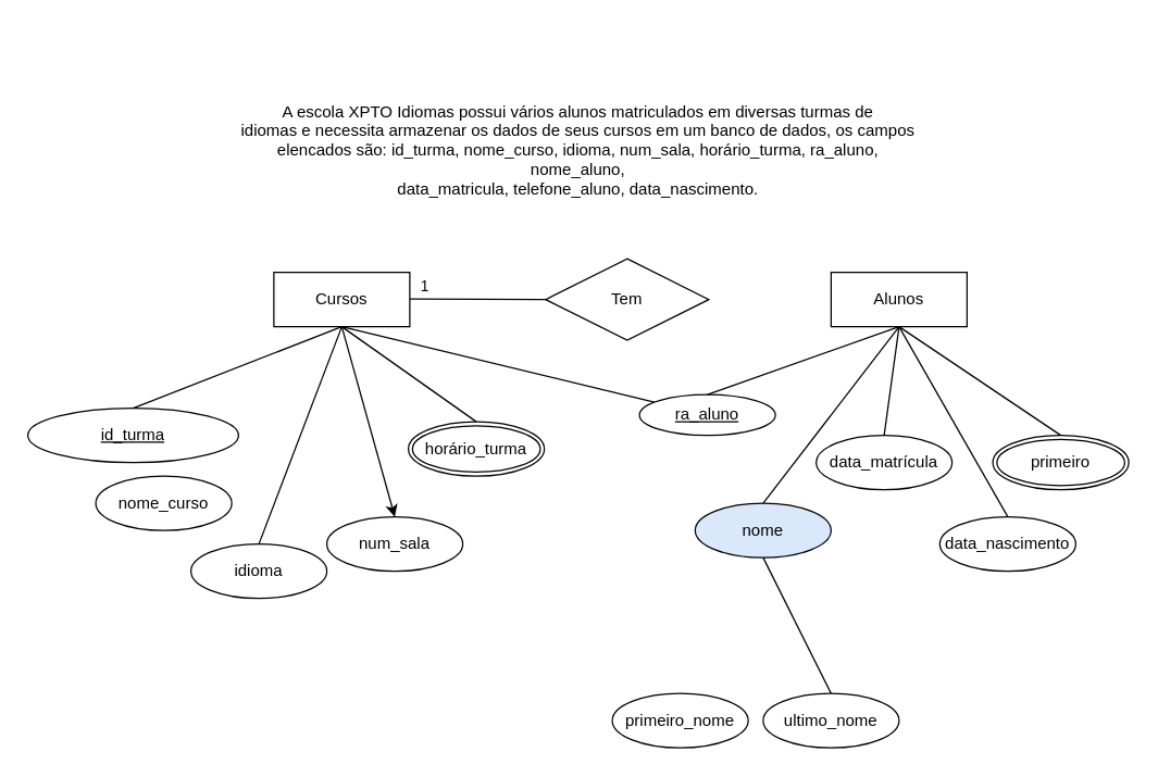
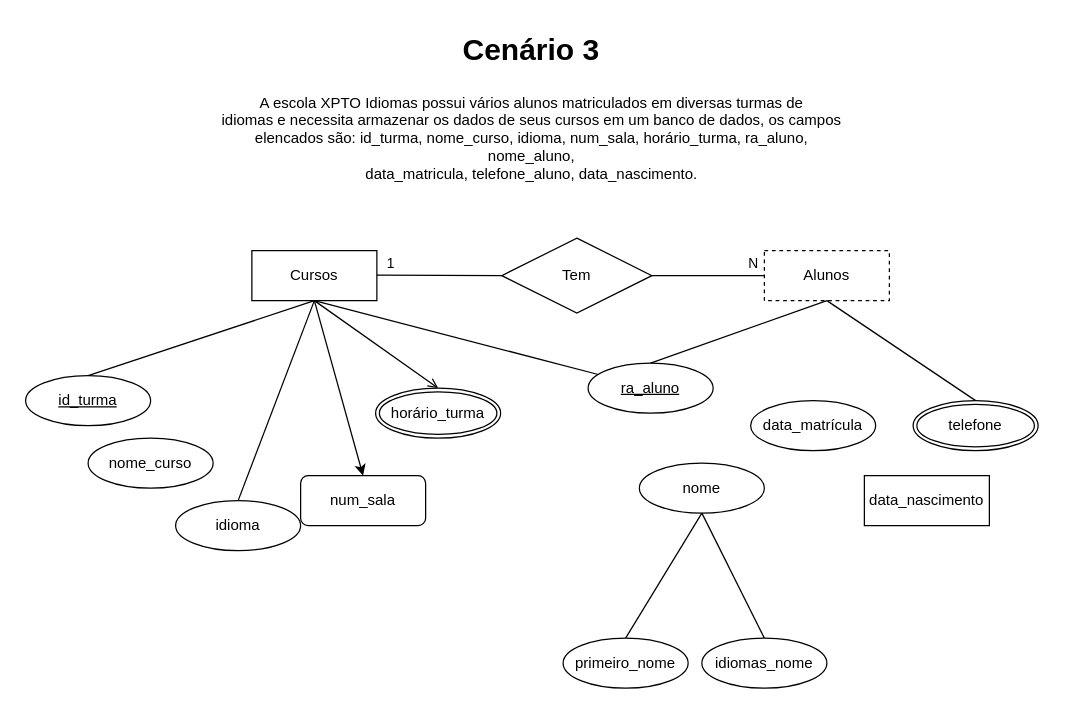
+ <mxCell id="33" value="&lt;h1&gt;Cenário 3&lt;/h1&gt;" style="text;html=1;strokeColor=none;fillColor=none;spacing=5;spacingTop=-20;whiteSpace=wrap;overflow=hidden;rounded=0;" vertex="1" parent="1"><mxGeometry x="365" y="20" width="120" height="40" as="geometry" /></mxCell>
+ <mxCell id="20" value="N" style="endArrow=none;html=1;rounded=0;entryX=0;entryY=0.5;entryDx=0;entryDy=0;exitX=1;exitY=0.5;exitDx=0;exitDy=0;" parent="1" source="17" target="2" edge="1"><mxGeometry x="0.8" y="10" relative="1" as="geometry"><mxPoint x="531" y="250" as="sourcePoint" /><mxPoint x="561" y="250" as="targetPoint" /><mxPoint as="offset" /></mxGeometry></mxCell>
- <mxCell id="2" value="Alunos" style="whiteSpace=wrap;html=1;align=center;" parent="1" vertex="1"><mxGeometry x="611" y="200" width="100" height="40" as="geometry" /></mxCell>
+ <mxCell id="2" value="Alunos" style="whiteSpace=wrap;html=1;align=center;dashed=1;" parent="1" vertex="1"><mxGeometry x="611" y="200" width="100" height="40" as="geometry" /></mxCell>
- <mxCell id="14" value="" style="endArrow=none;html=1;rounded=0;entryX=0.5;entryY=0;entryDx=0;entryDy=0;exitX=0.5;exitY=1;exitDx=0;exitDy=0;" parent="1" source="2" target="7" edge="1"><mxGeometry relative="1" as="geometry"><mxPoint x="661" y="250" as="sourcePoint" /><mxPoint x="761" y="410" as="targetPoint" /></mxGeometry></mxCell>
- <mxCell id="9" value="ra_aluno" style="ellipse;whiteSpace=wrap;html=1;align=center;fontStyle=4;" parent="1" vertex="1"><mxGeometry x="470" y="290" width="100" height="30" as="geometry" /></mxCell>
+ <mxCell id="9" value="ra_aluno" style="ellipse;whiteSpace=wrap;html=1;align=center;fontStyle=4;" parent="1" vertex="1"><mxGeometry x="470" y="290" width="100" height="40" as="geometry" /></mxCell>
- <mxCell id="15" value="" style="endArrow=none;html=1;rounded=0;exitX=0.5;exitY=1;exitDx=0;exitDy=0;entryX=0.5;entryY=0;entryDx=0;entryDy=0;" parent="1" source="2" target="8" edge="1"><mxGeometry relative="1" as="geometry"><mxPoint x="661" y="250" as="sourcePoint" /><mxPoint x="611" y="410" as="targetPoint" /></mxGeometry></mxCell>
- <mxCell id="10" value="" style="endArrow=none;html=1;rounded=0;exitX=0.5;exitY=1;exitDx=0;exitDy=0;entryX=0.5;entryY=0;entryDx=0;entryDy=0;" parent="1" source="3" target="26" edge="1"><mxGeometry relative="1" as="geometry"><mxPoint x="211" y="260" as="sourcePoint" /><mxPoint x="352" y="390" as="targetPoint" /></mxGeometry></mxCell>
+ <mxCell id="10" value="" style="endArrow=open;html=1;rounded=0;exitX=0.5;exitY=1;exitDx=0;exitDy=0;entryX=0.5;entryY=0;entryDx=0;entryDy=0;" parent="1" source="3" target="26" edge="1"><mxGeometry relative="1" as="geometry"><mxPoint x="211" y="260" as="sourcePoint" /><mxPoint x="352" y="390" as="targetPoint" /></mxGeometry></mxCell>
- <mxCell id="13" value="" style="endArrow=none;html=1;rounded=0;exitX=0.5;exitY=1;exitDx=0;exitDy=0;entryX=0.5;entryY=0;entryDx=0;entryDy=0;" parent="1" source="2" target="6" edge="1"><mxGeometry relative="1" as="geometry"><mxPoint x="661" y="250" as="sourcePoint" /><mxPoint x="781" y="260" as="targetPoint" /></mxGeometry></mxCell>
- <mxCell id="4" value="id_turma" style="ellipse;whiteSpace=wrap;html=1;align=center;fontStyle=4;" parent="1" vertex="1"><mxGeometry x="20" y="300" width="155" height="40" as="geometry" /></mxCell>
+ <mxCell id="4" value="id_turma" style="ellipse;whiteSpace=wrap;html=1;align=center;fontStyle=4;" parent="1" vertex="1"><mxGeometry x="20" y="300" width="100" height="40" as="geometry" /></mxCell>
- <mxCell id="31" value="primeiro" style="ellipse;shape=doubleEllipse;margin=3;whiteSpace=wrap;html=1;align=center;" parent="1" vertex="1"><mxGeometry x="730" y="320" width="100" height="40" as="geometry" /></mxCell>
+ <mxCell id="31" value="telefone" style="ellipse;shape=doubleEllipse;margin=3;whiteSpace=wrap;html=1;align=center;" parent="1" vertex="1"><mxGeometry x="730" y="320" width="100" height="40" as="geometry" /></mxCell>
- <mxCell id="8" value="nome" style="ellipse;whiteSpace=wrap;html=1;align=center;fillColor=#dae8fc;" parent="1" vertex="1"><mxGeometry x="511" y="370" width="100" height="40" as="geometry" /></mxCell>
+ <mxCell id="8" value="nome" style="ellipse;whiteSpace=wrap;html=1;align=center;" parent="1" vertex="1"><mxGeometry x="511" y="370" width="100" height="40" as="geometry" /></mxCell>
- <mxCell id="22" value="num_sala" style="ellipse;whiteSpace=wrap;html=1;align=center;" parent="1" vertex="1"><mxGeometry x="240" y="380" width="100" height="40" as="geometry" /></mxCell>
+ <mxCell id="22" value="num_sala" style="whiteSpace=wrap;html=1;align=center;rounded=1;" parent="1" vertex="1"><mxGeometry x="240" y="380" width="100" height="40" as="geometry" /></mxCell>
- <mxCell id="6" value="data_nascimento" style="ellipse;whiteSpace=wrap;html=1;align=center;" parent="1" vertex="1"><mxGeometry x="691" y="380" width="100" height="40" as="geometry" /></mxCell>
+ <mxCell id="6" value="data_nascimento" style="whiteSpace=wrap;html=1;align=center;rounded=0;" parent="1" vertex="1"><mxGeometry x="691" y="380" width="100" height="40" as="geometry" /></mxCell>
+ <mxCell id="28" value="" style="endArrow=none;html=1;rounded=0;exitX=0.5;exitY=1;exitDx=0;exitDy=0;entryX=0.5;entryY=0;entryDx=0;entryDy=0;" parent="1" source="8" target="29" edge="1"><mxGeometry relative="1" as="geometry"><mxPoint x="581" y="450" as="sourcePoint" /><mxPoint x="522" y="480" as="targetPoint" /></mxGeometry></mxCell>
- <mxCell id="30" value="ultimo_nome" style="ellipse;whiteSpace=wrap;html=1;align=center;" parent="1" vertex="1"><mxGeometry x="561" y="510" width="100" height="40" as="geometry" /></mxCell>
+ <mxCell id="30" value="idiomas_nome" style="ellipse;whiteSpace=wrap;html=1;align=center;" parent="1" vertex="1"><mxGeometry x="561" y="510" width="100" height="40" as="geometry" /></mxCell>
